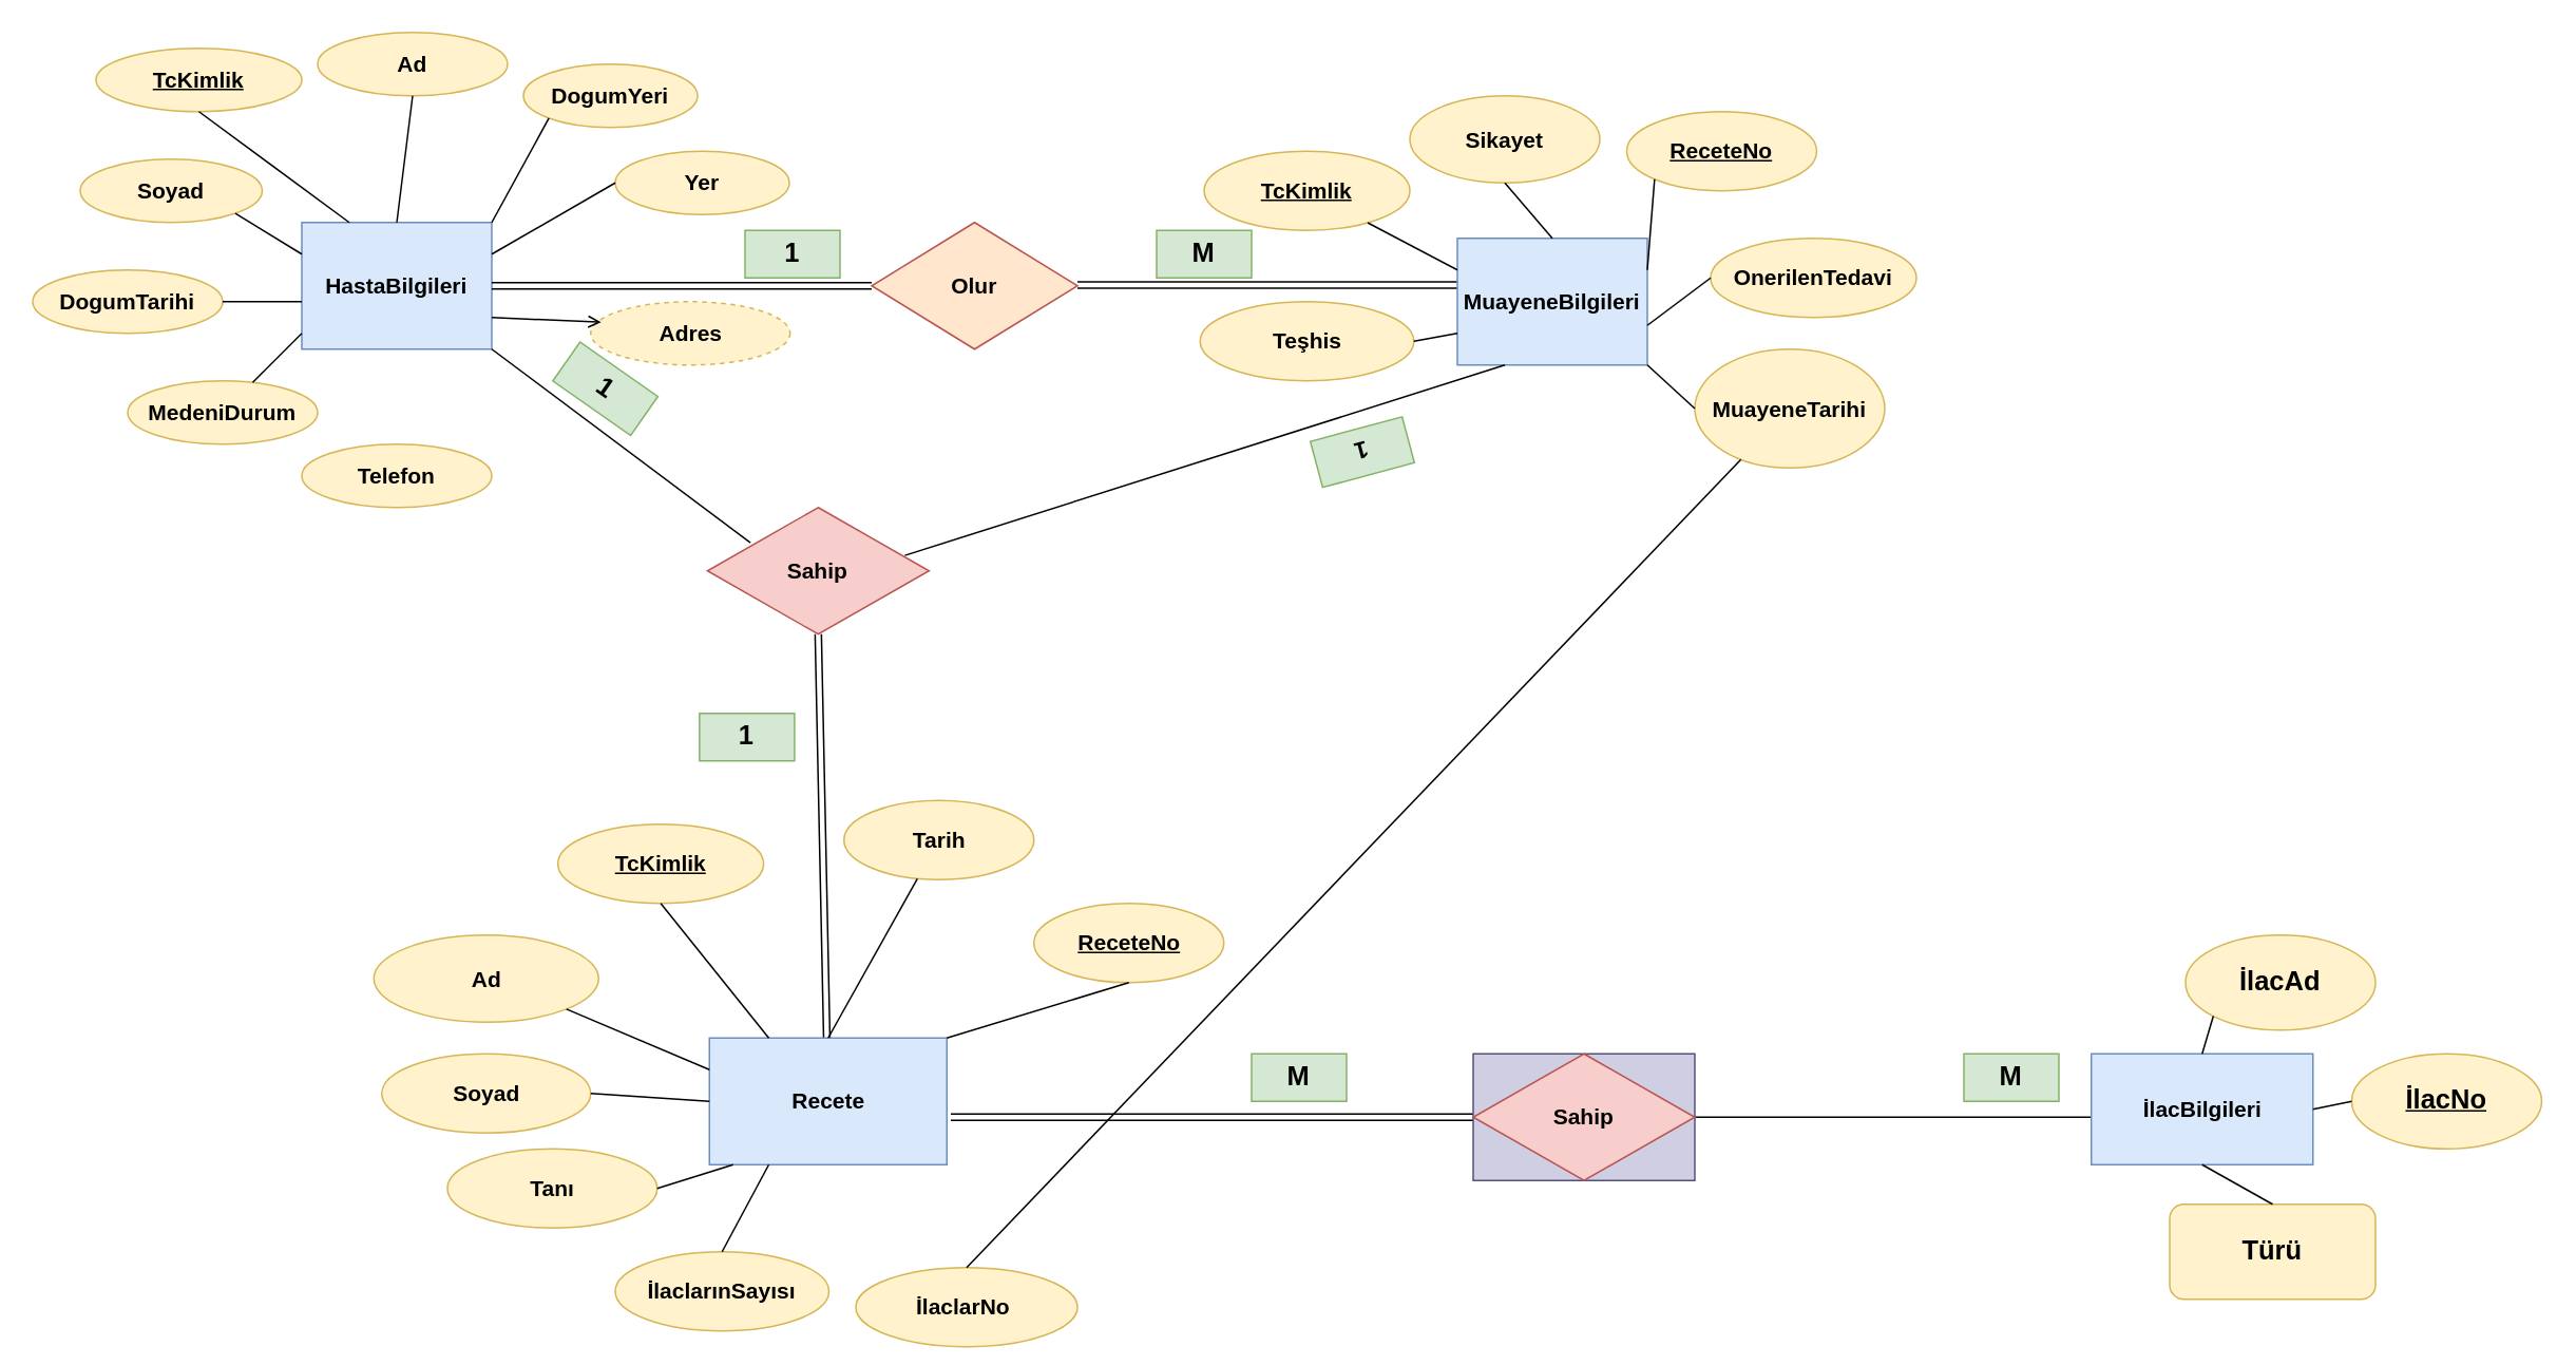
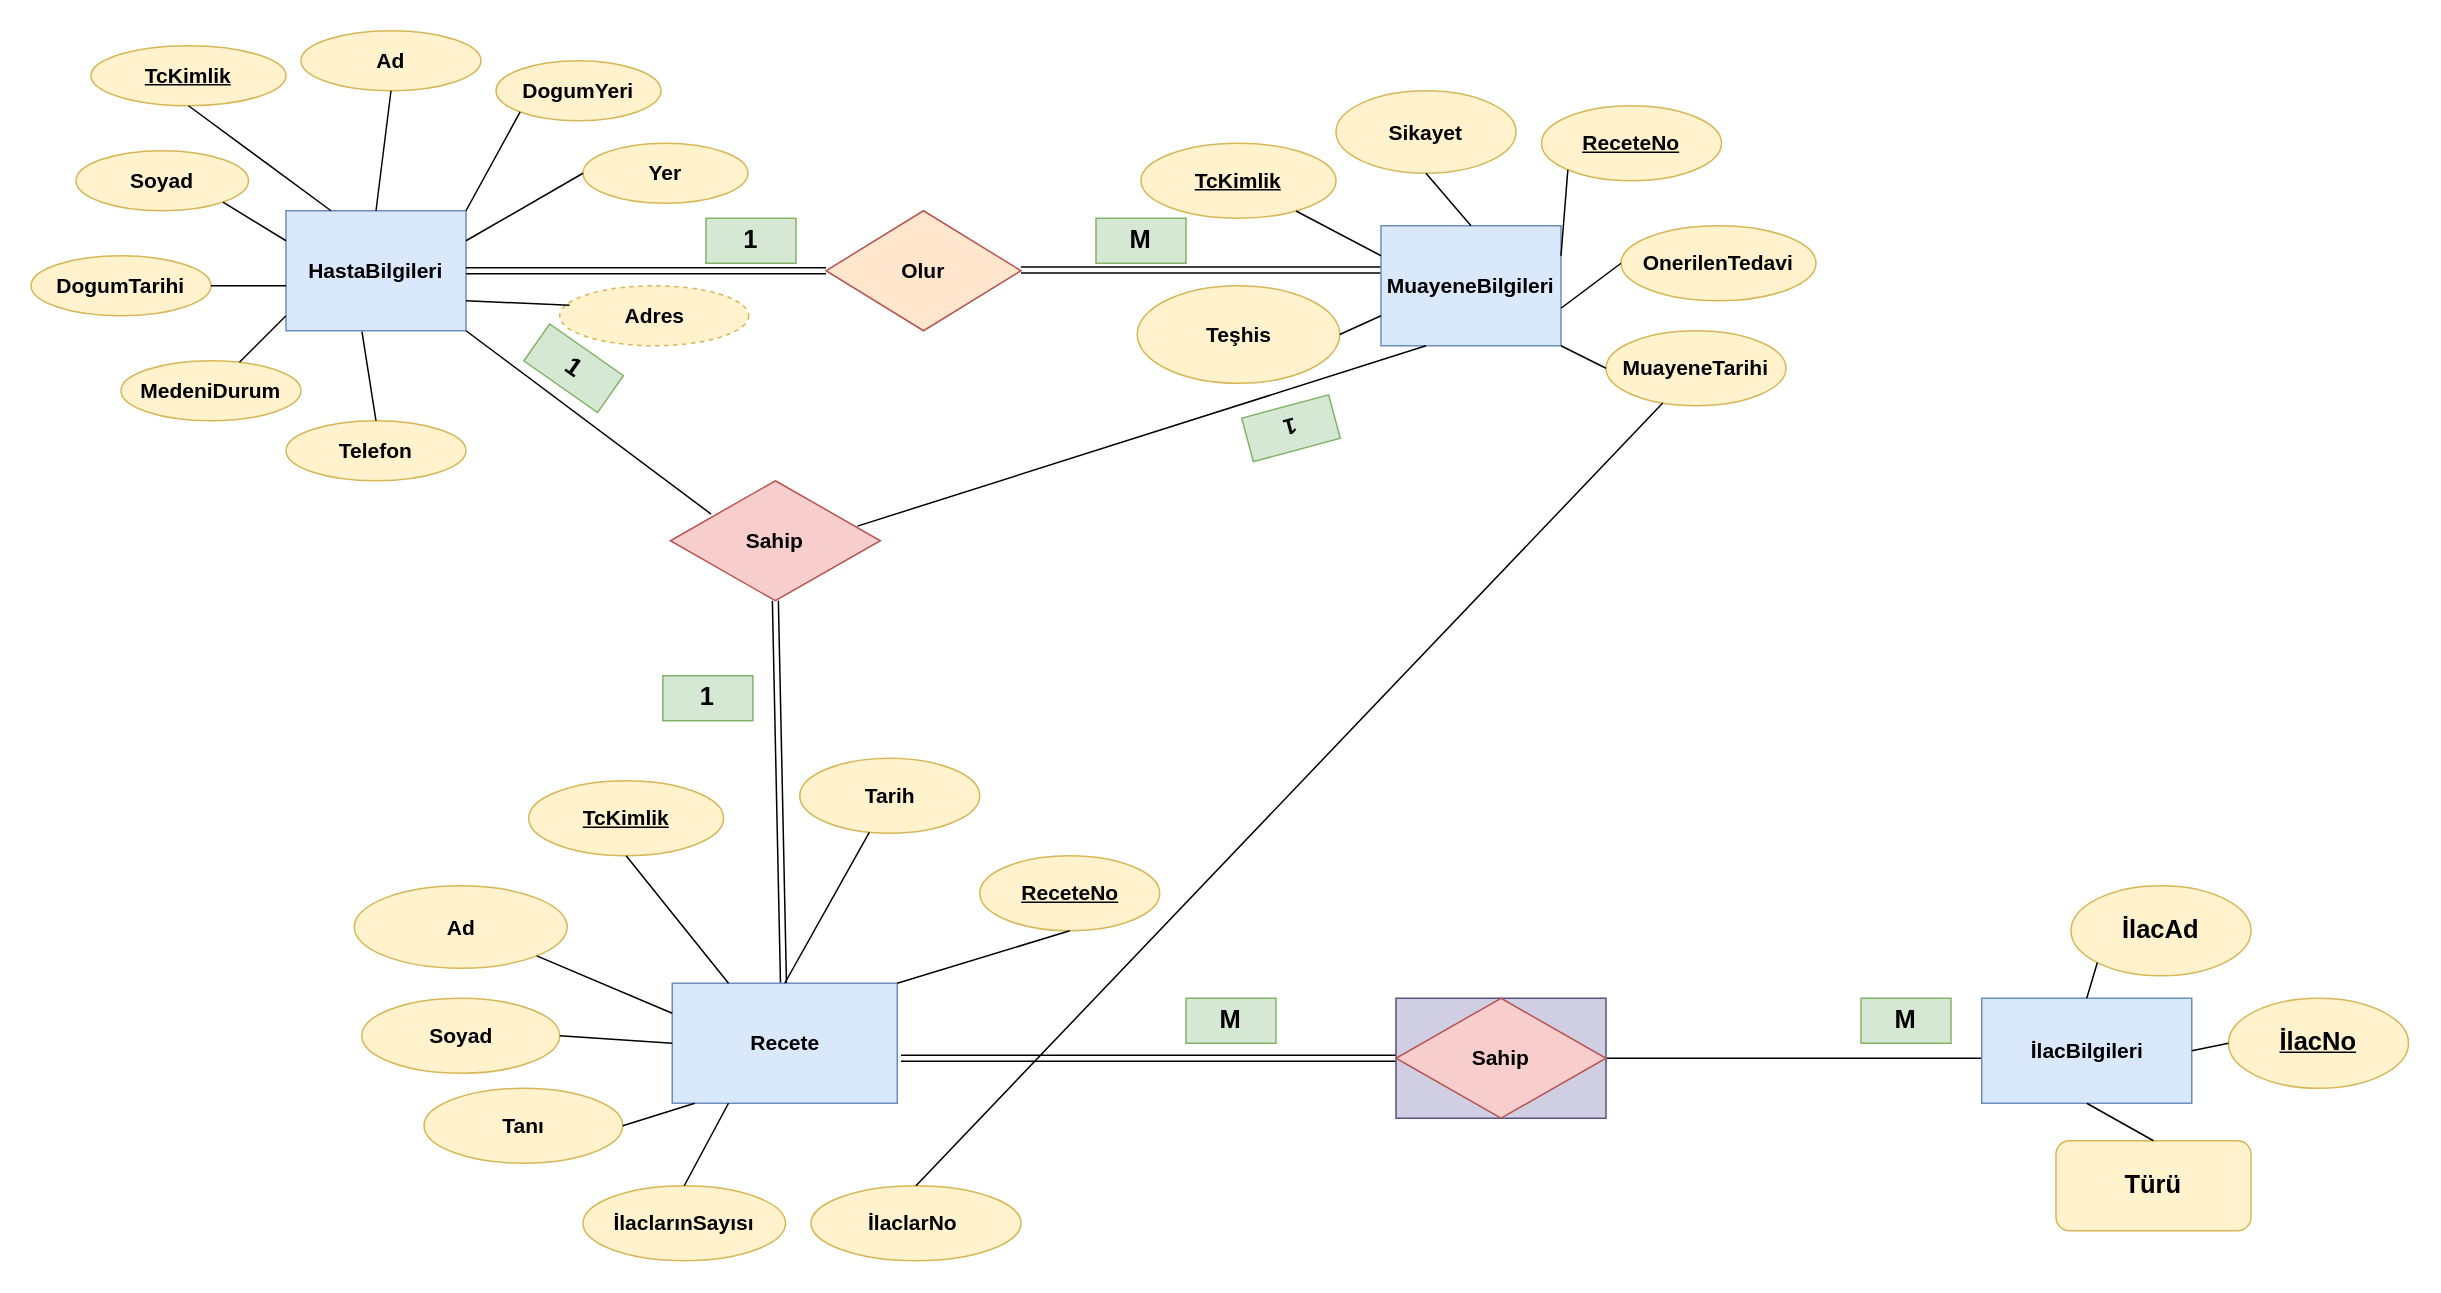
- <mxCell id="73" value="" style="endArrow=open;html=1;rounded=0;entryX=0.052;entryY=0.325;entryDx=0;entryDy=0;entryPerimeter=0;exitX=1;exitY=0.75;exitDx=0;exitDy=0;" edge="1" parent="1" source="2" target="10"><mxGeometry width="50" height="50" relative="1" as="geometry"><mxPoint x="340" y="250" as="sourcePoint" /><mxPoint x="390" y="200" as="targetPoint" /></mxGeometry></mxCell>
+ <mxCell id="73" value="" style="endArrow=none;html=1;rounded=0;entryX=0.052;entryY=0.325;entryDx=0;entryDy=0;entryPerimeter=0;exitX=1;exitY=0.75;exitDx=0;exitDy=0;" edge="1" parent="1" source="2" target="10"><mxGeometry width="50" height="50" relative="1" as="geometry"><mxPoint x="340" y="250" as="sourcePoint" /><mxPoint x="390" y="200" as="targetPoint" /></mxGeometry></mxCell>
- <mxCell id="27" value="&lt;b&gt;Teşhis&lt;/b&gt;" style="ellipse;whiteSpace=wrap;html=1;fontSize=14;fillColor=#fff2cc;strokeColor=#d6b656;" parent="1" vertex="1"><mxGeometry x="757.5" y="190" width="135" height="50" as="geometry" /></mxCell>
+ <mxCell id="27" value="&lt;b&gt;Teşhis&lt;/b&gt;" style="ellipse;whiteSpace=wrap;html=1;fontSize=14;fillColor=#fff2cc;strokeColor=#d6b656;" parent="1" vertex="1"><mxGeometry x="757.5" y="190" width="135" height="65" as="geometry" /></mxCell>
+ <mxCell id="19" value="" style="endArrow=none;html=1;rounded=0;fontSize=14;entryX=0.422;entryY=1.007;entryDx=0;entryDy=0;exitX=0.5;exitY=0;exitDx=0;exitDy=0;entryPerimeter=0;" parent="1" source="7" target="2" edge="1"><mxGeometry width="50" height="50" relative="1" as="geometry"><mxPoint x="220" y="280" as="sourcePoint" /><mxPoint x="270" y="230" as="targetPoint" /></mxGeometry></mxCell>
- <mxCell id="24" value="&lt;b&gt;MuayeneTarihi&lt;/b&gt;" style="ellipse;whiteSpace=wrap;html=1;fontSize=14;fillColor=#fff2cc;strokeColor=#d6b656;" parent="1" vertex="1"><mxGeometry x="1070" y="220" width="120" height="75" as="geometry" /></mxCell>
+ <mxCell id="24" value="&lt;b&gt;MuayeneTarihi&lt;/b&gt;" style="ellipse;whiteSpace=wrap;html=1;fontSize=14;fillColor=#fff2cc;strokeColor=#d6b656;" parent="1" vertex="1"><mxGeometry x="1070" y="220" width="120" height="50" as="geometry" /></mxCell>
- <mxCell id="47" value="&lt;b&gt;İlaclarNo&amp;nbsp;&lt;/b&gt;" style="ellipse;whiteSpace=wrap;html=1;fontSize=14;fillColor=#fff2cc;strokeColor=#d6b656;" parent="1" vertex="1"><mxGeometry x="540" y="800" width="140" height="50" as="geometry" /></mxCell>
+ <mxCell id="47" value="&lt;b&gt;İlaclarNo&amp;nbsp;&lt;/b&gt;" style="ellipse;whiteSpace=wrap;html=1;fontSize=14;fillColor=#fff2cc;strokeColor=#d6b656;" parent="1" vertex="1"><mxGeometry x="540" y="790" width="140" height="50" as="geometry" /></mxCell>
